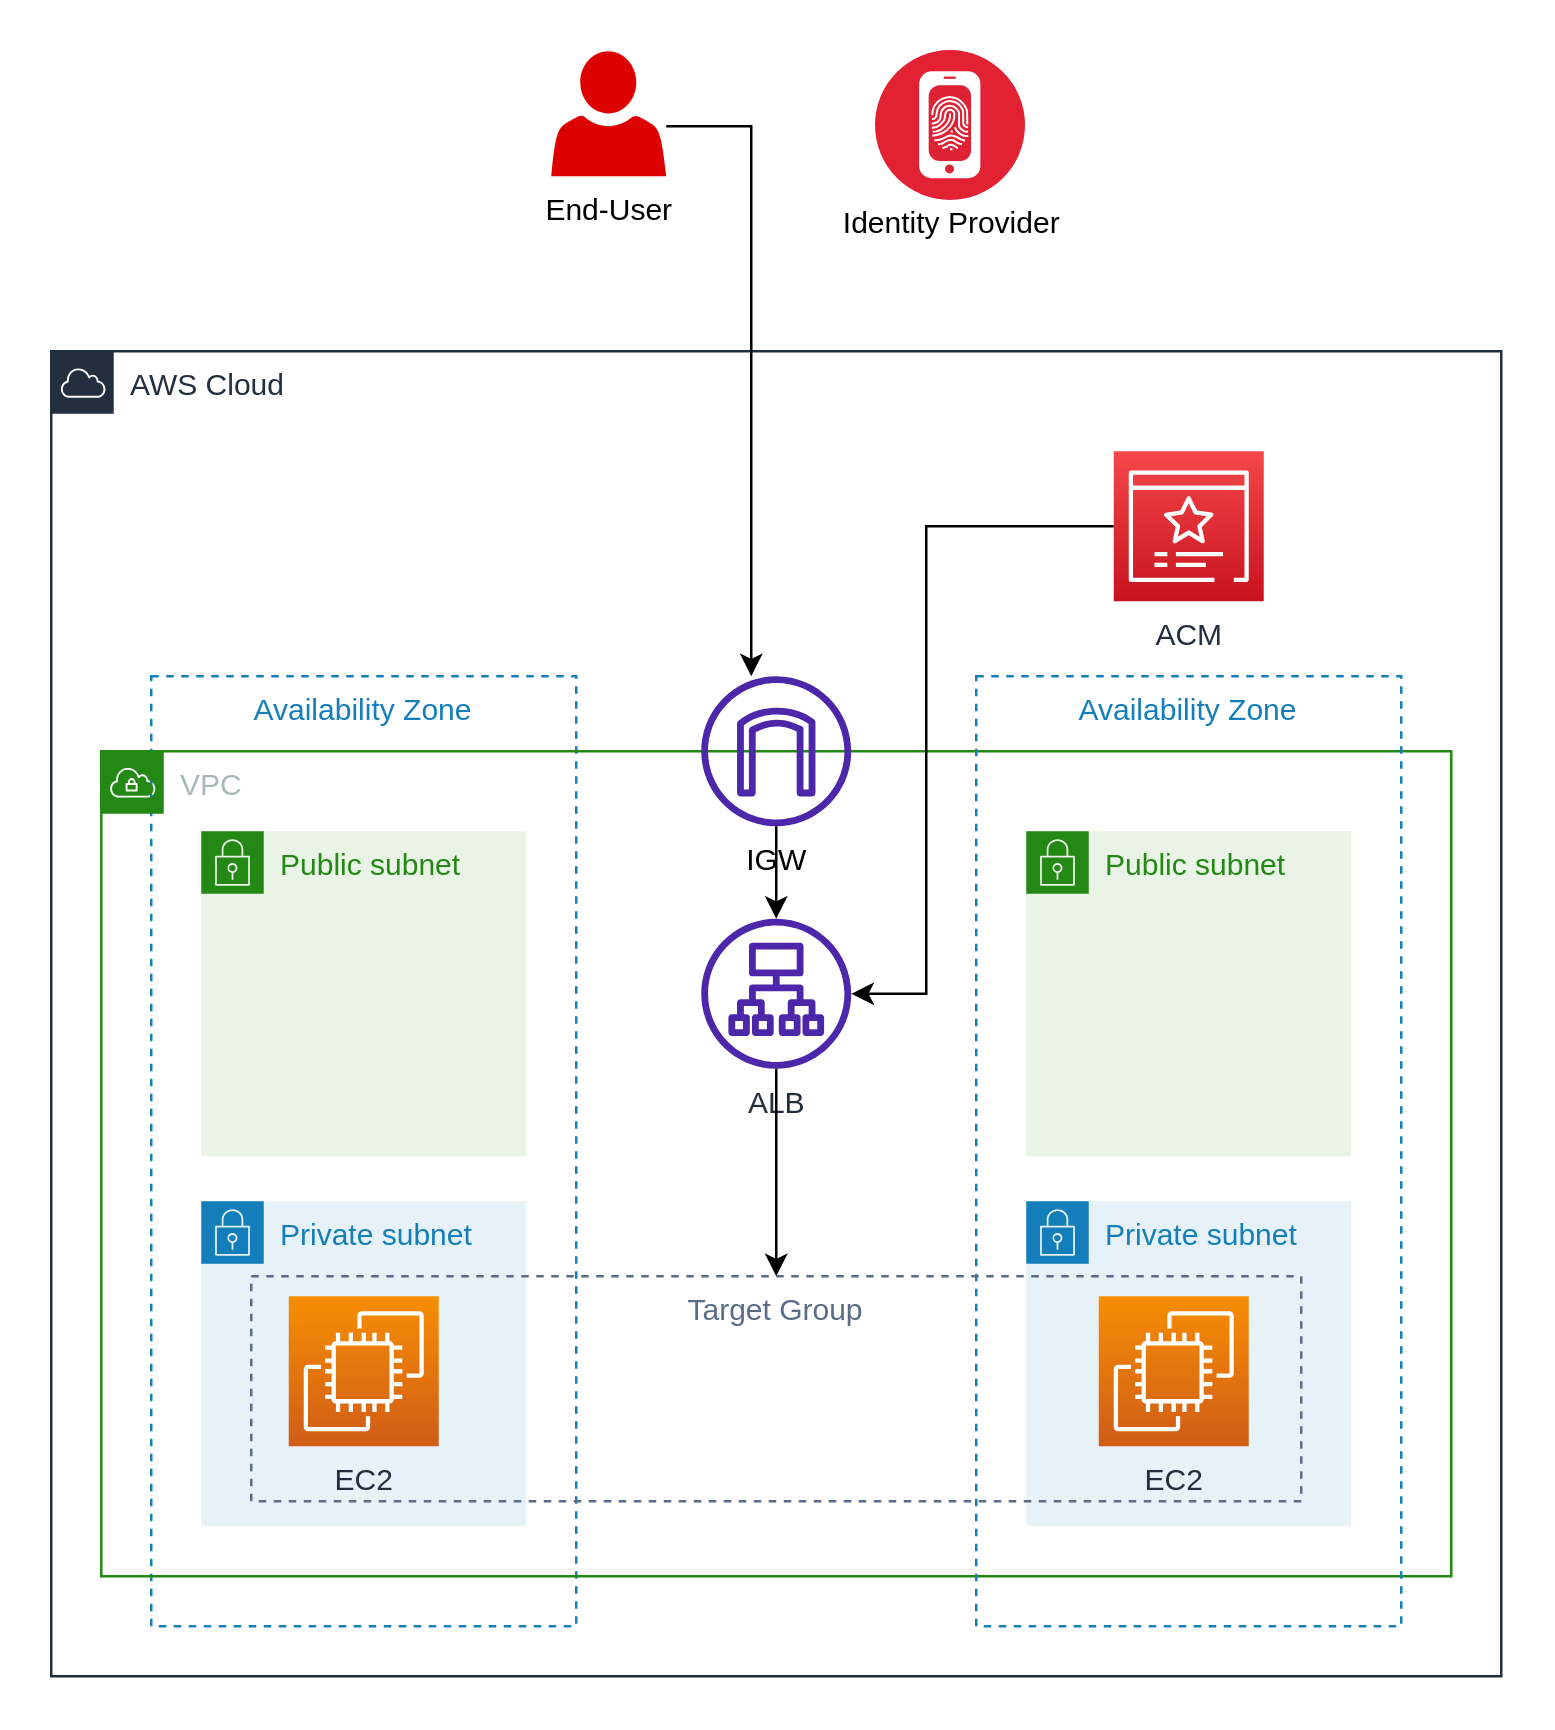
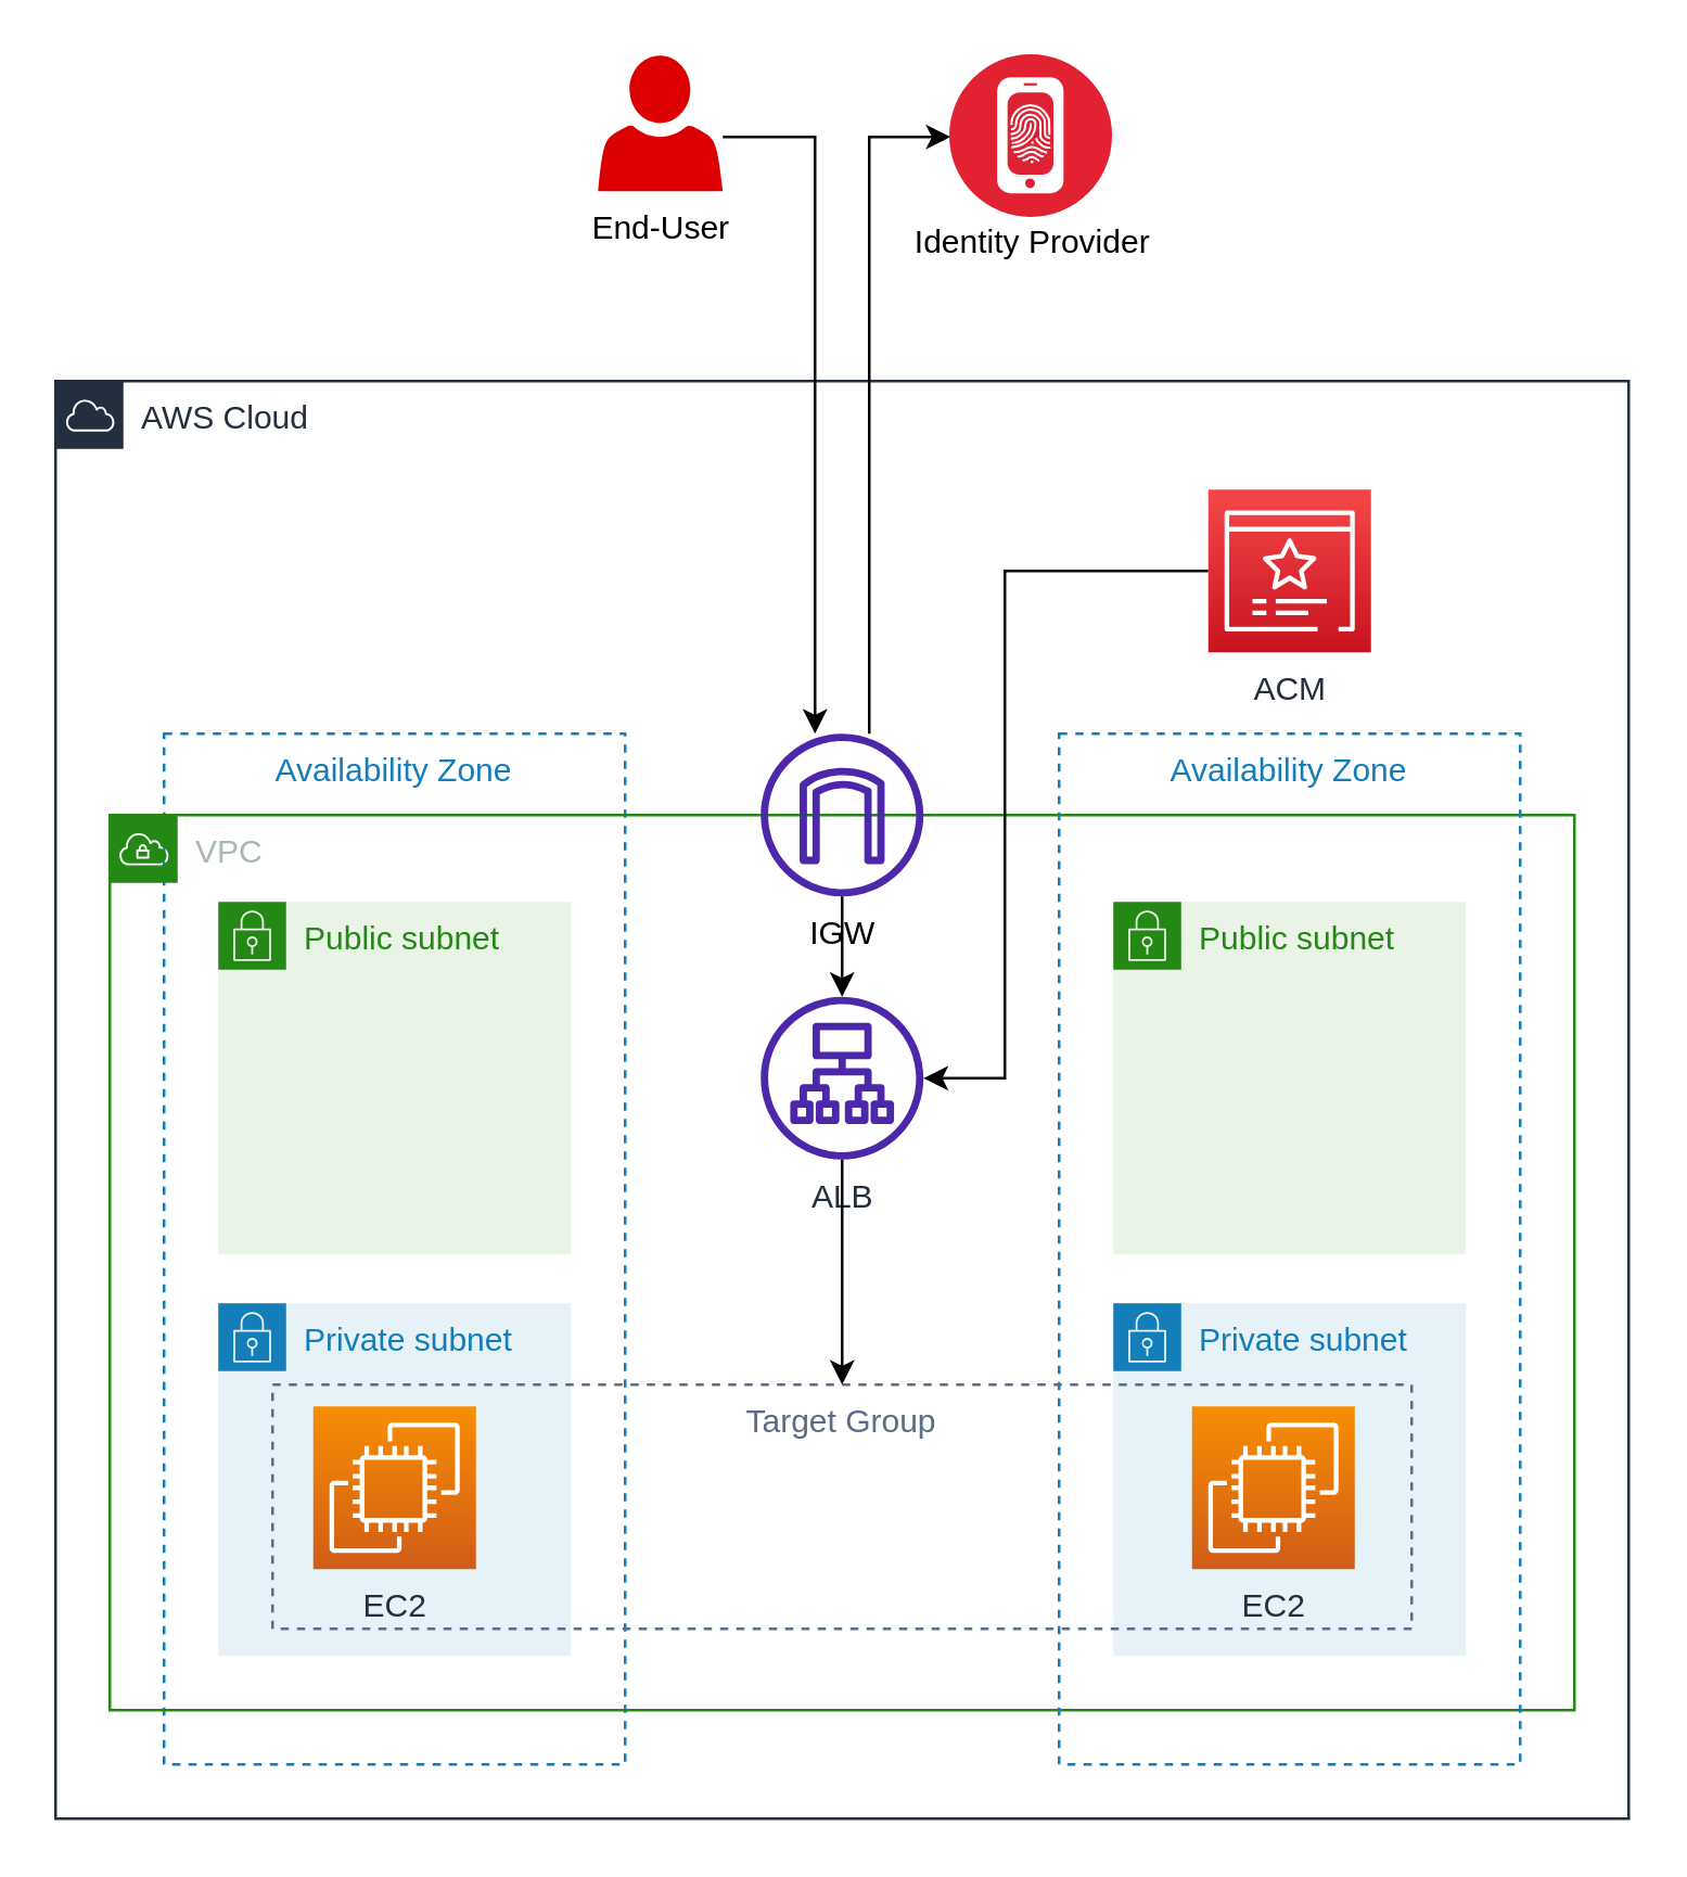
+ <mxCell id="18" style="edgeStyle=orthogonalEdgeStyle;rounded=0;orthogonalLoop=1;jettySize=auto;html=1;entryX=0;entryY=0.5;entryDx=0;entryDy=0;" parent="1" source="6" target="21" edge="1"><mxGeometry relative="1" as="geometry"><Array as="points"><mxPoint x="320" y="50" /></Array><mxPoint x="183" y="89.14" as="targetPoint" /></mxGeometry></mxCell>
